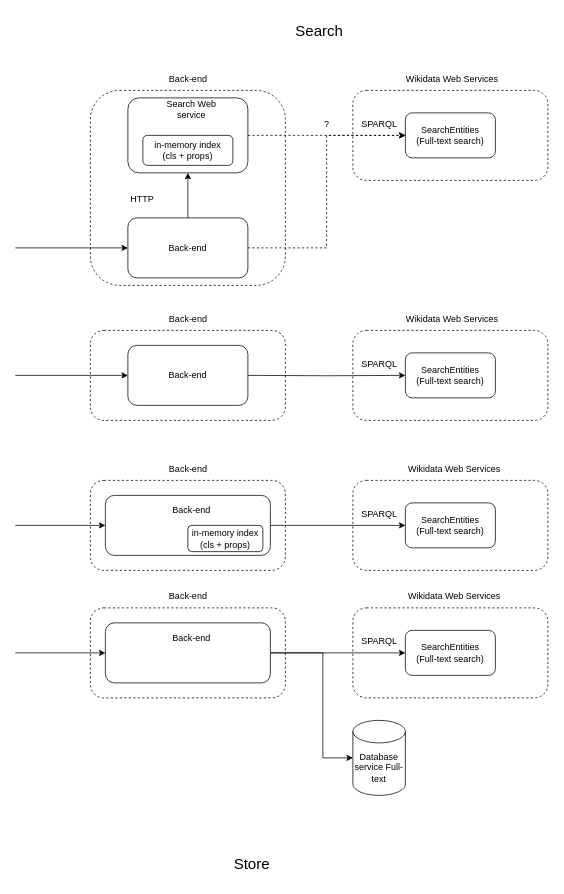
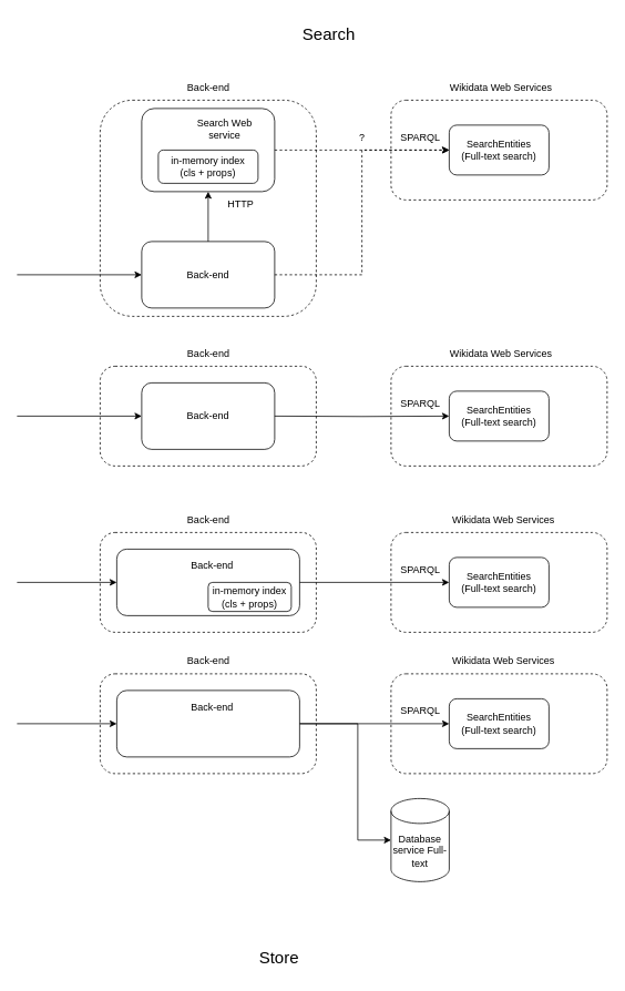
- <mxCell id="41" value="&lt;font style=&quot;font-size: 20px;&quot;&gt;Search &lt;br&gt;&lt;/font&gt;" style="text;html=1;align=center;verticalAlign=middle;resizable=0;points=[];autosize=1;strokeColor=none;fillColor=none;" vertex="1" parent="1"><mxGeometry x="380" y="20" width="90" height="40" as="geometry" /></mxCell>
+ <mxCell id="41" value="&lt;font style=&quot;font-size: 20px;&quot;&gt;Search &lt;br&gt;&lt;/font&gt;" style="text;html=1;align=center;verticalAlign=middle;resizable=0;points=[];autosize=1;strokeColor=none;fillColor=none;" vertex="1" parent="1"><mxGeometry x="350" y="20" width="90" height="40" as="geometry" /></mxCell>
- <mxCell id="14" value="Search Web service" style="text;html=1;strokeColor=none;fillColor=none;align=center;verticalAlign=middle;whiteSpace=wrap;rounded=0;" vertex="1" parent="1"><mxGeometry x="210" y="130" width="90" height="30" as="geometry" /></mxCell>
+ <mxCell id="14" value="Search Web service" style="text;html=1;strokeColor=none;fillColor=none;align=center;verticalAlign=middle;whiteSpace=wrap;rounded=0;" vertex="1" parent="1"><mxGeometry x="225" y="140" width="90" height="30" as="geometry" /></mxCell>
- <mxCell id="16" value="HTTP" style="text;html=1;align=center;verticalAlign=middle;resizable=0;points=[];autosize=1;strokeColor=none;fillColor=none;" vertex="1" parent="1"><mxGeometry x="164" y="250" width="50" height="30" as="geometry" /></mxCell>
+ <mxCell id="16" value="HTTP" style="text;html=1;align=center;verticalAlign=middle;resizable=0;points=[];autosize=1;strokeColor=none;fillColor=none;" vertex="1" parent="1"><mxGeometry x="264" y="230" width="50" height="30" as="geometry" /></mxCell>
